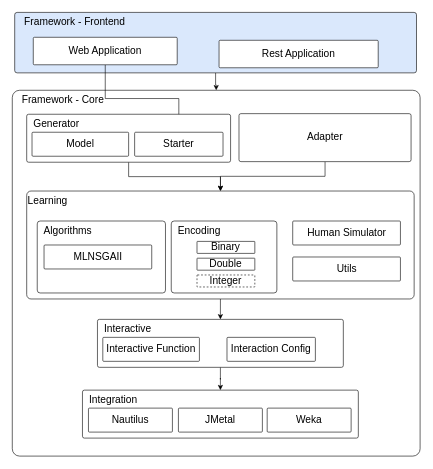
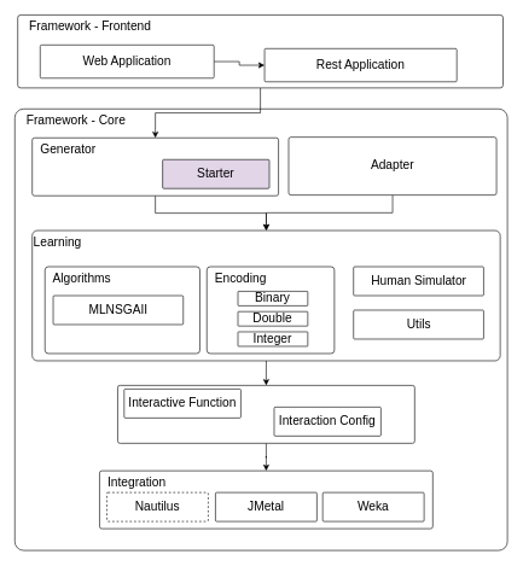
- <mxCell id="5" value="&lt;div style=&quot;padding-top: 0px; font-size: 17px;&quot;&gt;&amp;nbsp; &amp;nbsp;Framework - Frontend&lt;/div&gt;" style="rounded=1;whiteSpace=wrap;html=1;align=left;verticalAlign=top;arcSize=4;fontSize=17;container=0;fillColor=#dae8fc;" vertex="1" parent="1"><mxGeometry x="24" y="20.17" width="670" height="100.83" as="geometry" /></mxCell>
+ <mxCell id="5" value="&lt;div style=&quot;padding-top: 0px; font-size: 17px;&quot;&gt;&amp;nbsp; &amp;nbsp;Framework - Frontend&lt;/div&gt;" style="rounded=1;whiteSpace=wrap;html=1;align=left;verticalAlign=top;arcSize=4;fontSize=17;container=0;" vertex="1" parent="1"><mxGeometry x="24" y="20.17" width="670" height="100.83" as="geometry" /></mxCell>
- <mxCell id="4" style="edgeStyle=orthogonalEdgeStyle;rounded=0;orthogonalLoop=1;jettySize=auto;html=1;" edge="1" parent="1" source="5" target="3"><mxGeometry relative="1" as="geometry" /></mxCell>
+ <mxCell id="4" style="edgeStyle=orthogonalEdgeStyle;rounded=0;orthogonalLoop=1;jettySize=auto;html=1;" edge="1" parent="1" source="5" target="18"><mxGeometry relative="1" as="geometry" /></mxCell>
- <mxCell id="6" style="edgeStyle=orthogonalEdgeStyle;rounded=0;orthogonalLoop=1;jettySize=auto;html=1;" edge="1" parent="1" source="8" target="20"><mxGeometry relative="1" as="geometry" /></mxCell>
+ <mxCell id="6" style="edgeStyle=orthogonalEdgeStyle;rounded=0;orthogonalLoop=1;jettySize=auto;html=1;" edge="1" parent="1" source="8" target="7"><mxGeometry relative="1" as="geometry" /></mxCell>
- <mxCell id="19" value="&lt;div style=&quot;padding-top: 0px; font-size: 17px;&quot;&gt;Model&lt;/div&gt;" style="rounded=1;whiteSpace=wrap;html=1;align=center;verticalAlign=middle;arcSize=4;fontSize=17;container=0;" vertex="1" parent="1"><mxGeometry x="52.91" y="220" width="161.09" height="40" as="geometry" /></mxCell>
- <mxCell id="20" value="&lt;div style=&quot;padding-top: 0px; font-size: 17px;&quot;&gt;Starter&lt;/div&gt;" style="rounded=1;whiteSpace=wrap;html=1;align=center;verticalAlign=middle;arcSize=4;fontSize=17;container=0;" vertex="1" parent="1"><mxGeometry x="224" y="220" width="147.39" height="40" as="geometry" /></mxCell>
+ <mxCell id="20" value="&lt;div style=&quot;padding-top: 0px; font-size: 17px;&quot;&gt;Starter&lt;/div&gt;" style="rounded=1;whiteSpace=wrap;html=1;align=center;verticalAlign=middle;arcSize=4;fontSize=17;container=0;fillColor=#e1d5e7;" vertex="1" parent="1"><mxGeometry x="224" y="220" width="147.39" height="40" as="geometry" /></mxCell>
- <mxCell id="32" value="&lt;div style=&quot;padding-top: 0px; font-size: 17px;&quot;&gt;Integer&lt;/div&gt;" style="rounded=1;whiteSpace=wrap;html=1;align=center;verticalAlign=middle;arcSize=4;fontSize=17;container=0;dashed=1;" vertex="1" parent="1"><mxGeometry x="328" y="458" width="96.429" height="20" as="geometry" /></mxCell>
+ <mxCell id="32" value="&lt;div style=&quot;padding-top: 0px; font-size: 17px;&quot;&gt;Integer&lt;/div&gt;" style="rounded=1;whiteSpace=wrap;html=1;align=center;verticalAlign=middle;arcSize=4;fontSize=17;container=0;" vertex="1" parent="1"><mxGeometry x="328" y="458" width="96.429" height="20" as="geometry" /></mxCell>
- <mxCell id="15" value="&lt;div style=&quot;padding-top: 0px; font-size: 17px;&quot;&gt;Interactive Function&lt;/div&gt;" style="rounded=1;whiteSpace=wrap;html=1;align=center;verticalAlign=middle;arcSize=4;fontSize=17;container=0;" vertex="1" parent="1"><mxGeometry x="170.91" y="562" width="161.09" height="40" as="geometry" /></mxCell>
+ <mxCell id="15" value="&lt;div style=&quot;padding-top: 0px; font-size: 17px;&quot;&gt;Interactive Function&lt;/div&gt;" style="rounded=1;whiteSpace=wrap;html=1;align=center;verticalAlign=middle;arcSize=4;fontSize=17;container=0;" vertex="1" parent="1"><mxGeometry x="170.91" y="537" width="161.09" height="40" as="geometry" /></mxCell>
- <mxCell id="10" value="&lt;div style=&quot;padding-top: 0px; font-size: 17px;&quot;&gt;Nautilus&lt;/div&gt;" style="rounded=1;whiteSpace=wrap;html=1;align=center;verticalAlign=middle;arcSize=4;fontSize=17;container=0;" vertex="1" parent="1"><mxGeometry x="147" y="680" width="140" height="40" as="geometry" /></mxCell>
+ <mxCell id="10" value="&lt;div style=&quot;padding-top: 0px; font-size: 17px;&quot;&gt;Nautilus&lt;/div&gt;" style="rounded=1;whiteSpace=wrap;html=1;align=center;verticalAlign=middle;arcSize=4;fontSize=17;container=0;dashed=1;" vertex="1" parent="1"><mxGeometry x="147" y="680" width="140" height="40" as="geometry" /></mxCell>
